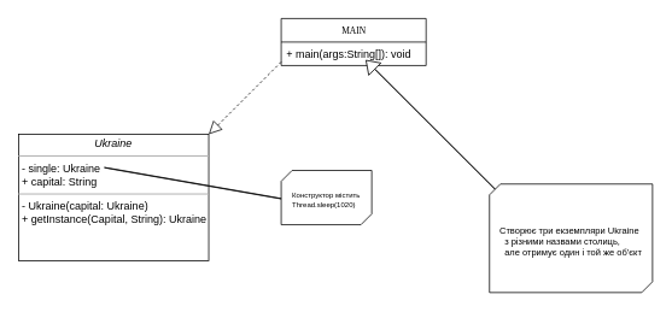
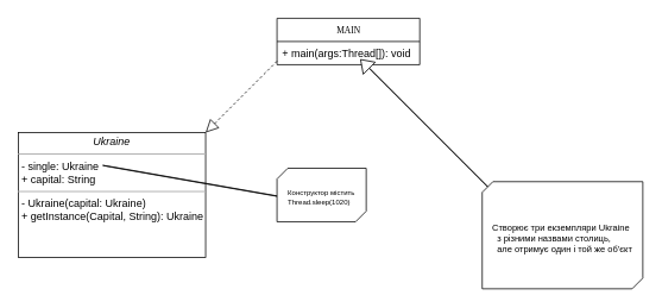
- <mxCell id="3" value="+ main(args:String[]): void" style="text;html=1;strokeColor=none;fillColor=none;align=left;verticalAlign=top;spacingLeft=4;spacingRight=4;whiteSpace=wrap;overflow=hidden;rotatable=0;points=[[0,0.5],[1,0.5]];portConstraint=eastwest;" parent="2" vertex="1"><mxGeometry y="26" width="160" height="26" as="geometry" /></mxCell>
+ <mxCell id="3" value="+ main(args:Thread[]): void" style="text;html=1;strokeColor=none;fillColor=none;align=left;verticalAlign=top;spacingLeft=4;spacingRight=4;whiteSpace=wrap;overflow=hidden;rotatable=0;points=[[0,0.5],[1,0.5]];portConstraint=eastwest;" parent="2" vertex="1"><mxGeometry y="26" width="160" height="26" as="geometry" /></mxCell>
